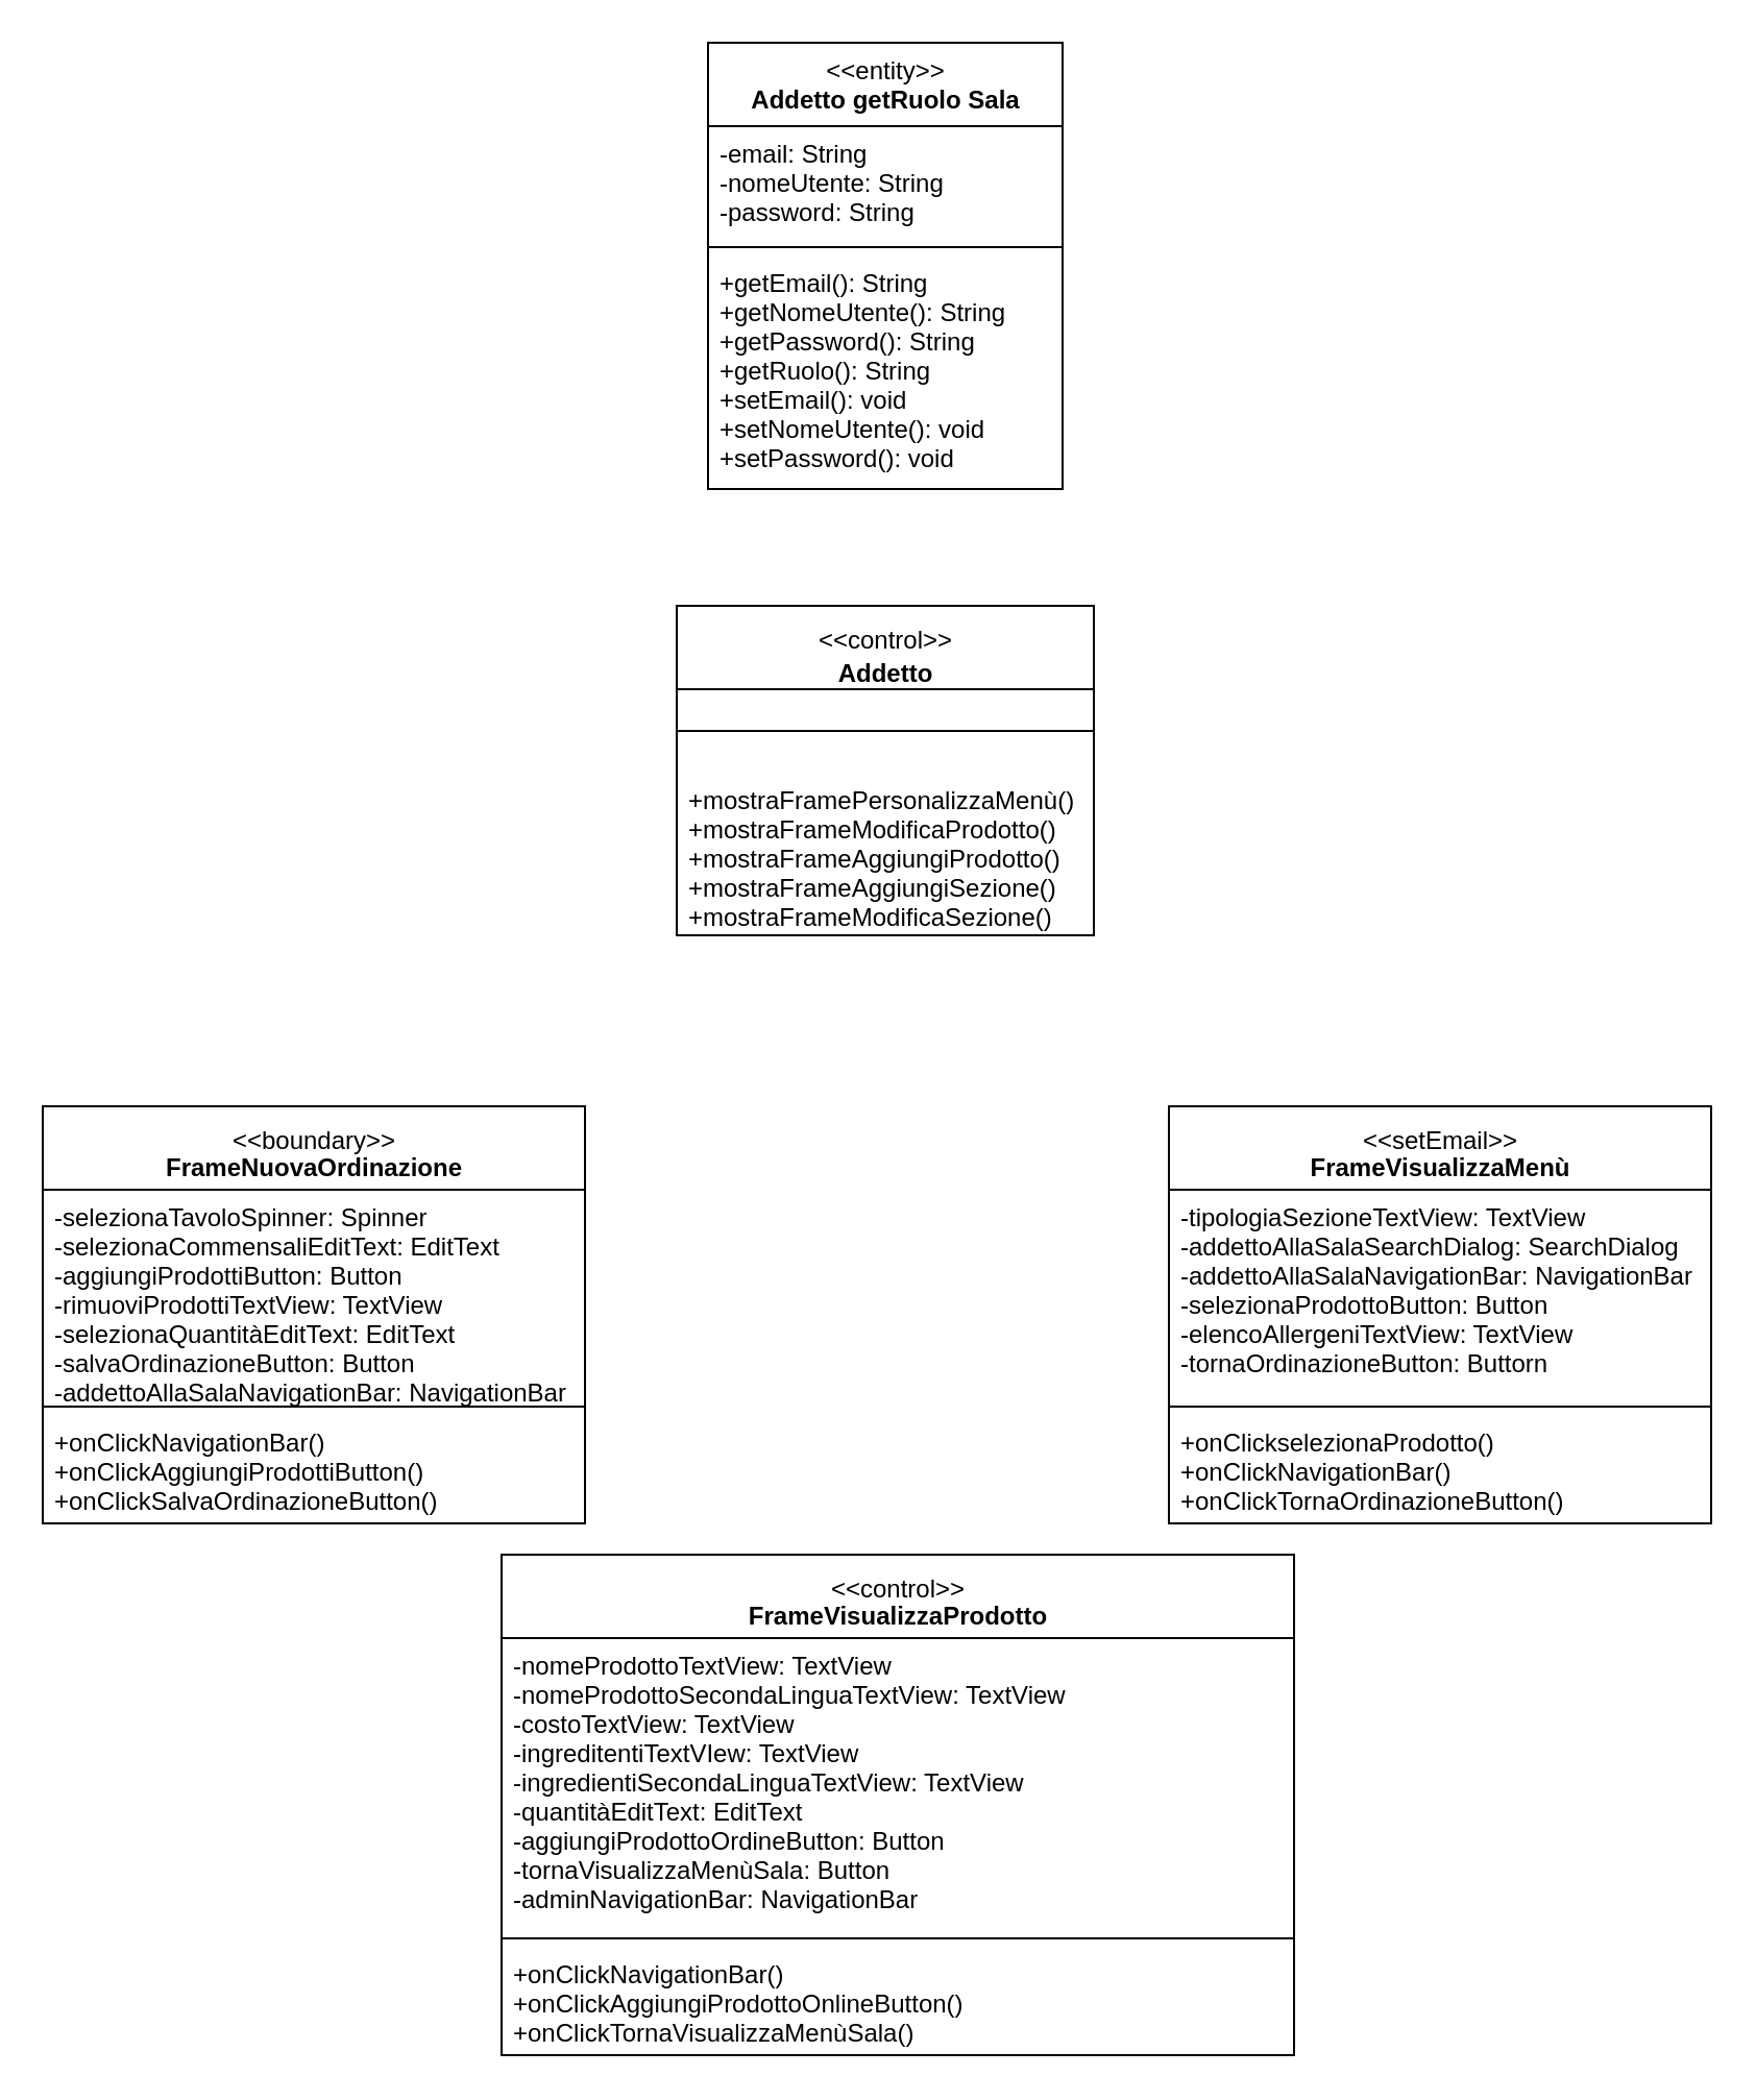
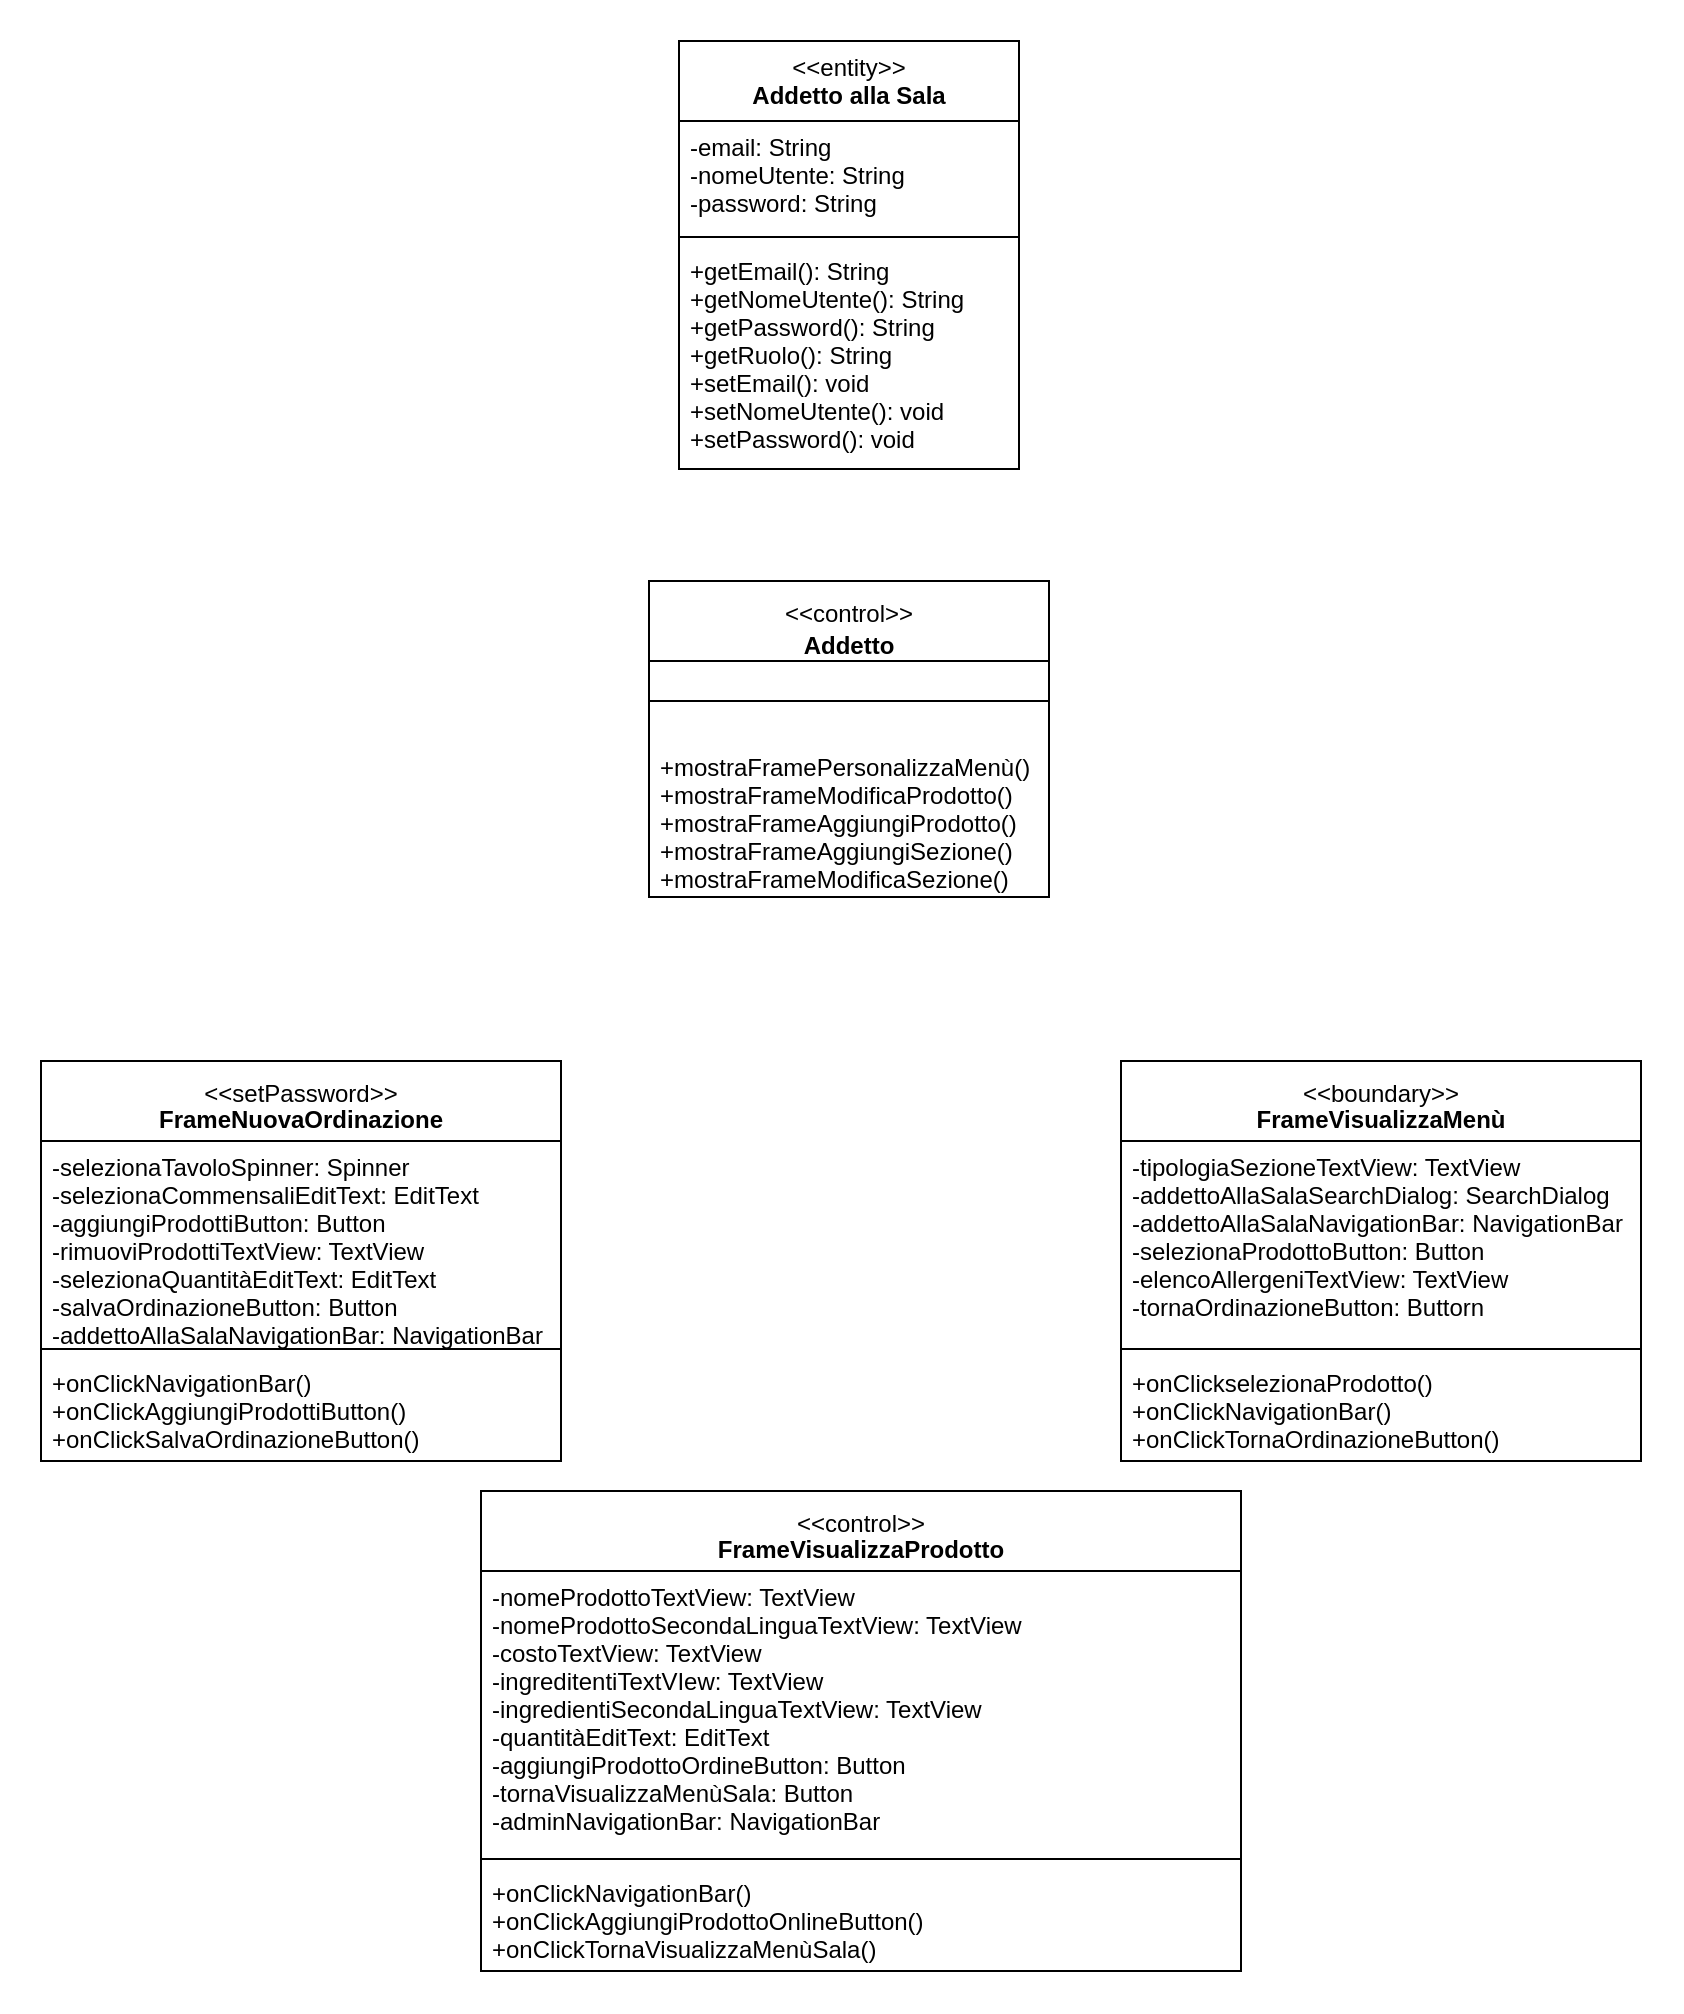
- <mxCell id="2" value="&lt;span style=&quot;font-weight: normal;&quot;&gt;&amp;lt;&amp;lt;entity&amp;gt;&amp;gt;&lt;/span&gt;&lt;br&gt;Addetto getRuolo Sala" style="swimlane;fontStyle=1;align=center;verticalAlign=top;childLayout=stackLayout;horizontal=1;startSize=40;horizontalStack=0;resizeParent=1;resizeParentMax=0;resizeLast=0;collapsible=1;marginBottom=0;html=1;" vertex="1" parent="1"><mxGeometry x="339" y="20" width="170" height="214" as="geometry" /></mxCell>
+ <mxCell id="2" value="&lt;span style=&quot;font-weight: normal;&quot;&gt;&amp;lt;&amp;lt;entity&amp;gt;&amp;gt;&lt;/span&gt;&lt;br&gt;Addetto alla Sala" style="swimlane;fontStyle=1;align=center;verticalAlign=top;childLayout=stackLayout;horizontal=1;startSize=40;horizontalStack=0;resizeParent=1;resizeParentMax=0;resizeLast=0;collapsible=1;marginBottom=0;html=1;" vertex="1" parent="1"><mxGeometry x="339" y="20" width="170" height="214" as="geometry" /></mxCell>
- <mxCell id="9" value="&lt;p style=&quot;border-color: var(--border-color); font-weight: 400; margin: 4px 0px 0px; line-height: 12px;&quot;&gt;&amp;lt;&amp;lt;boundary&amp;gt;&amp;gt;&lt;/p&gt;FrameNuovaOrdinazione" style="swimlane;fontStyle=1;align=center;verticalAlign=top;childLayout=stackLayout;horizontal=1;startSize=40;horizontalStack=0;resizeParent=1;resizeParentMax=0;resizeLast=0;collapsible=1;marginBottom=0;html=1;" vertex="1" parent="1"><mxGeometry x="20" y="530" width="260" height="200" as="geometry" /></mxCell>
+ <mxCell id="9" value="&lt;p style=&quot;border-color: var(--border-color); font-weight: 400; margin: 4px 0px 0px; line-height: 12px;&quot;&gt;&amp;lt;&amp;lt;setPassword&amp;gt;&amp;gt;&lt;/p&gt;FrameNuovaOrdinazione" style="swimlane;fontStyle=1;align=center;verticalAlign=top;childLayout=stackLayout;horizontal=1;startSize=40;horizontalStack=0;resizeParent=1;resizeParentMax=0;resizeLast=0;collapsible=1;marginBottom=0;html=1;" vertex="1" parent="1"><mxGeometry x="20" y="530" width="260" height="200" as="geometry" /></mxCell>
- <mxCell id="13" value="&lt;p style=&quot;border-color: var(--border-color); font-weight: 400; margin: 4px 0px 0px; line-height: 12px;&quot;&gt;&amp;lt;&amp;lt;setEmail&amp;gt;&amp;gt;&lt;/p&gt;FrameVisualizzaMenù" style="swimlane;fontStyle=1;align=center;verticalAlign=top;childLayout=stackLayout;horizontal=1;startSize=40;horizontalStack=0;resizeParent=1;resizeParentMax=0;resizeLast=0;collapsible=1;marginBottom=0;html=1;" vertex="1" parent="1"><mxGeometry x="560" y="530" width="260" height="200" as="geometry" /></mxCell>
+ <mxCell id="13" value="&lt;p style=&quot;border-color: var(--border-color); font-weight: 400; margin: 4px 0px 0px; line-height: 12px;&quot;&gt;&amp;lt;&amp;lt;boundary&amp;gt;&amp;gt;&lt;/p&gt;FrameVisualizzaMenù" style="swimlane;fontStyle=1;align=center;verticalAlign=top;childLayout=stackLayout;horizontal=1;startSize=40;horizontalStack=0;resizeParent=1;resizeParentMax=0;resizeLast=0;collapsible=1;marginBottom=0;html=1;" vertex="1" parent="1"><mxGeometry x="560" y="530" width="260" height="200" as="geometry" /></mxCell>
